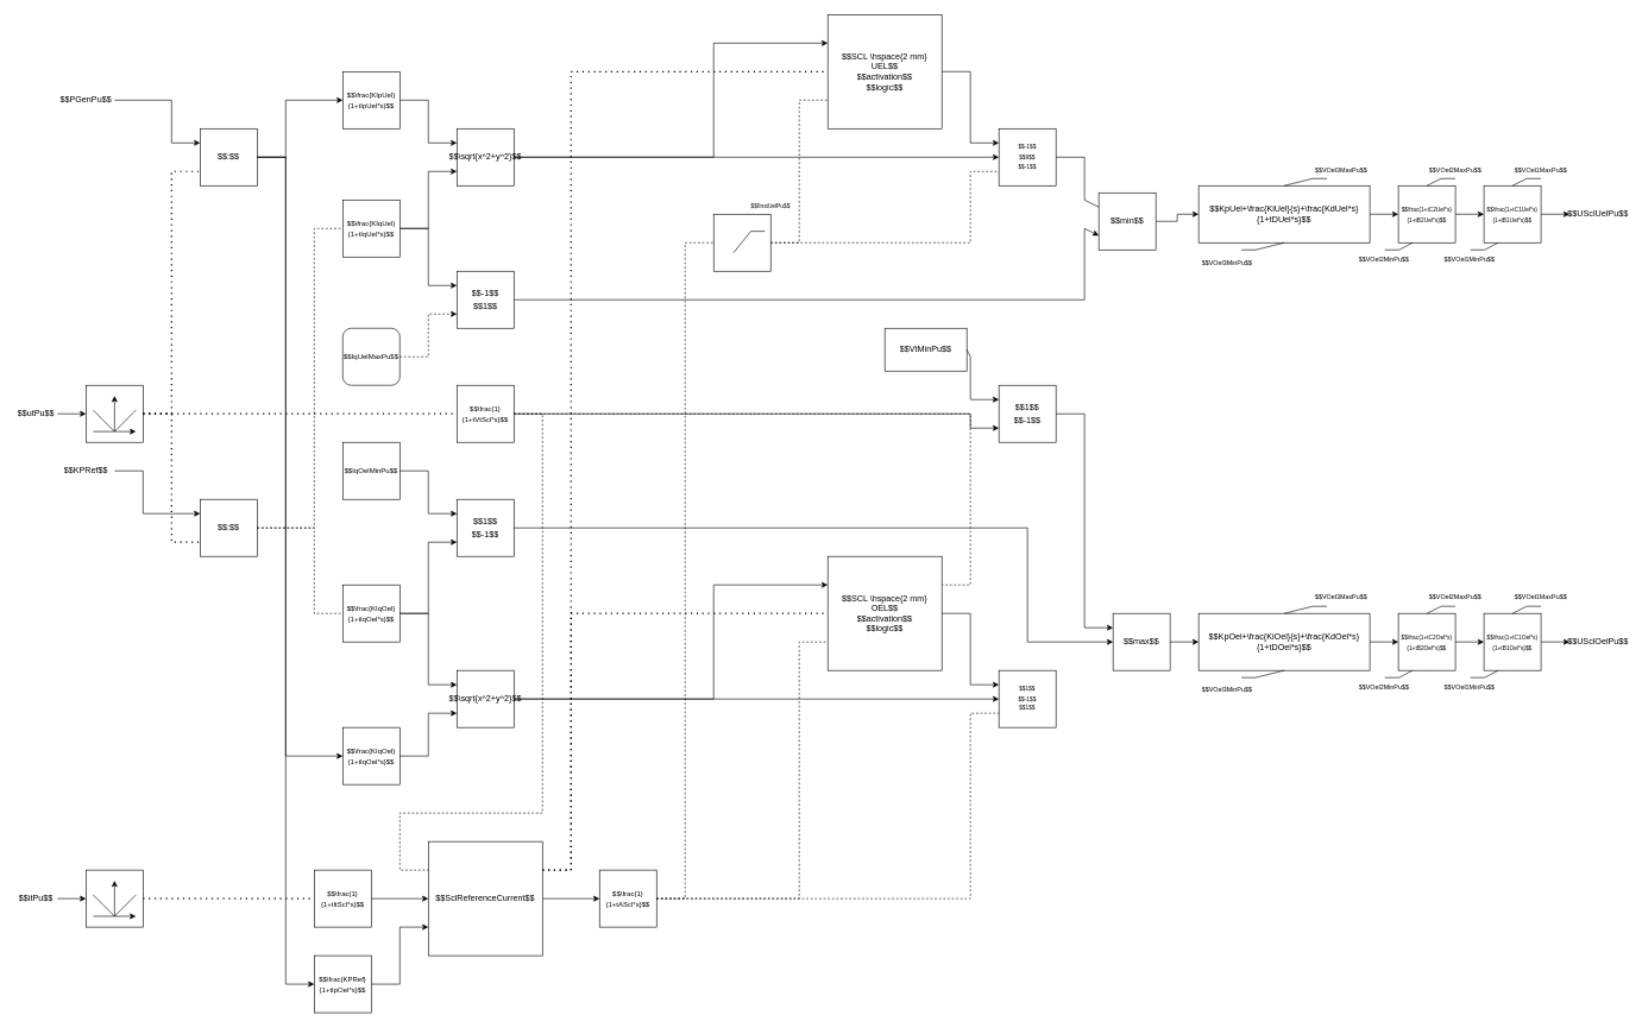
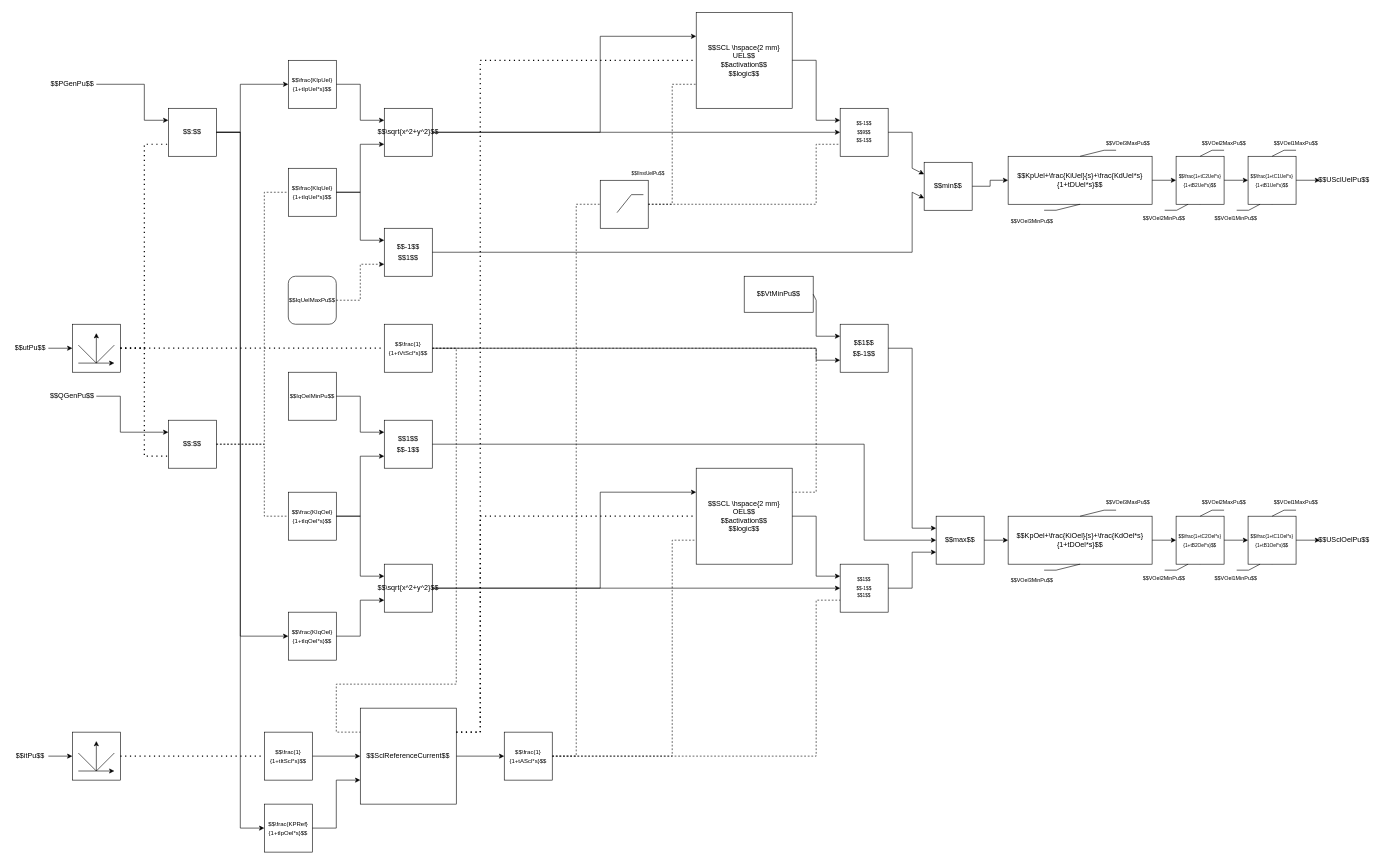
- <mxCell id="70" value="" style="endArrow=none;html=1;rounded=0;exitX=1;exitY=0.5;exitDx=0;exitDy=0;entryX=0;entryY=0.25;entryDx=0;entryDy=0;" edge="1" parent="1" source="2" target="65"><mxGeometry width="50" height="50" relative="1" as="geometry"><mxPoint x="1400" y="440" as="sourcePoint" /><mxPoint x="1450" y="390" as="targetPoint" /><Array as="points"><mxPoint x="1520" y="220" /><mxPoint x="1520" y="280" /></Array></mxGeometry></mxCell>
+ <mxCell id="70" value="" style="endArrow=classic;html=1;rounded=0;exitX=1;exitY=0.5;exitDx=0;exitDy=0;entryX=0;entryY=0.25;entryDx=0;entryDy=0;" edge="1" parent="1" source="2" target="65"><mxGeometry width="50" height="50" relative="1" as="geometry"><mxPoint x="1400" y="440" as="sourcePoint" /><mxPoint x="1450" y="390" as="targetPoint" /><Array as="points"><mxPoint x="1520" y="220" /><mxPoint x="1520" y="280" /></Array></mxGeometry></mxCell>
- <mxCell id="115" value="$$KPRef$$" style="text;strokeColor=none;align=center;fillColor=none;html=1;verticalAlign=middle;whiteSpace=wrap;rounded=0;" vertex="1" parent="1"><mxGeometry x="80" y="645" width="80" height="30" as="geometry" /></mxCell>
+ <mxCell id="115" value="$$QGenPu$$" style="text;strokeColor=none;align=center;fillColor=none;html=1;verticalAlign=middle;whiteSpace=wrap;rounded=0;" vertex="1" parent="1"><mxGeometry x="80" y="645" width="80" height="30" as="geometry" /></mxCell>
+ <mxCell id="71" value="" style="endArrow=classic;html=1;rounded=0;exitX=1;exitY=0.5;exitDx=0;exitDy=0;entryX=0;entryY=0.75;entryDx=0;entryDy=0;" edge="1" parent="1" source="68" target="67"><mxGeometry width="50" height="50" relative="1" as="geometry"><mxPoint x="1470" y="840" as="sourcePoint" /><mxPoint x="1520" y="790" as="targetPoint" /><Array as="points"><mxPoint x="1520" y="980" /><mxPoint x="1520" y="920" /></Array></mxGeometry></mxCell>
